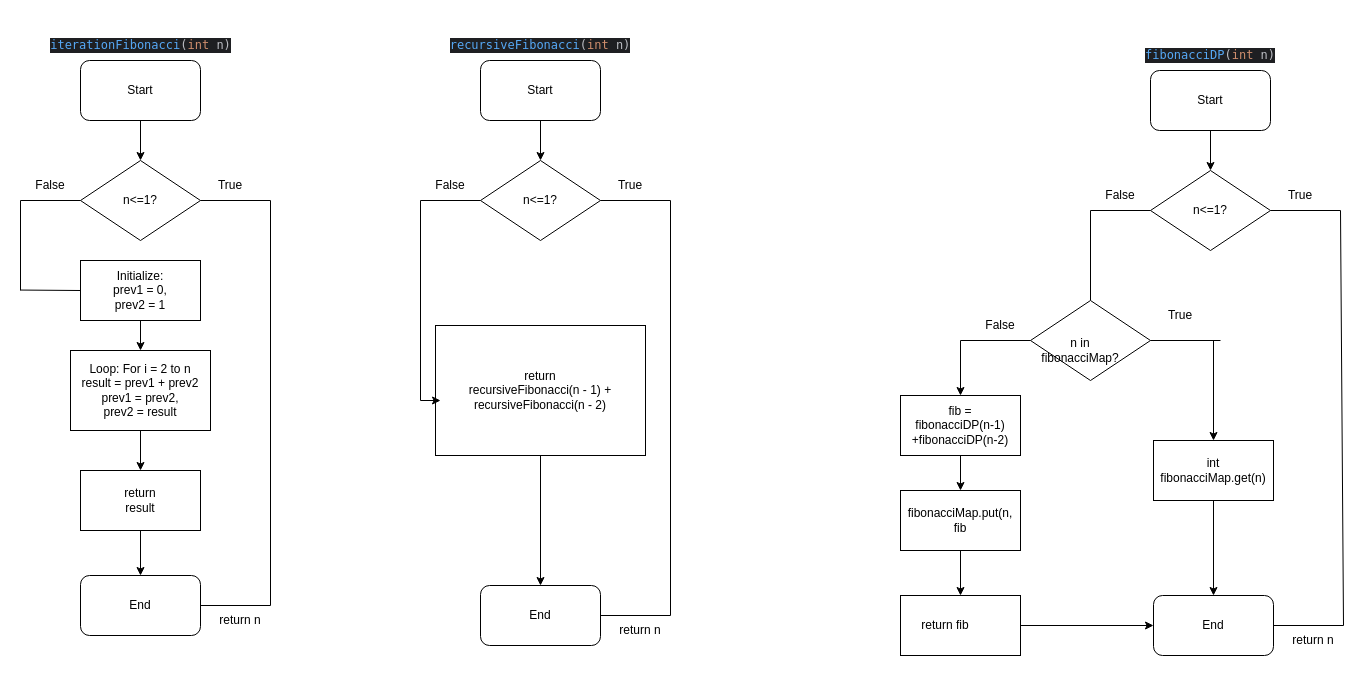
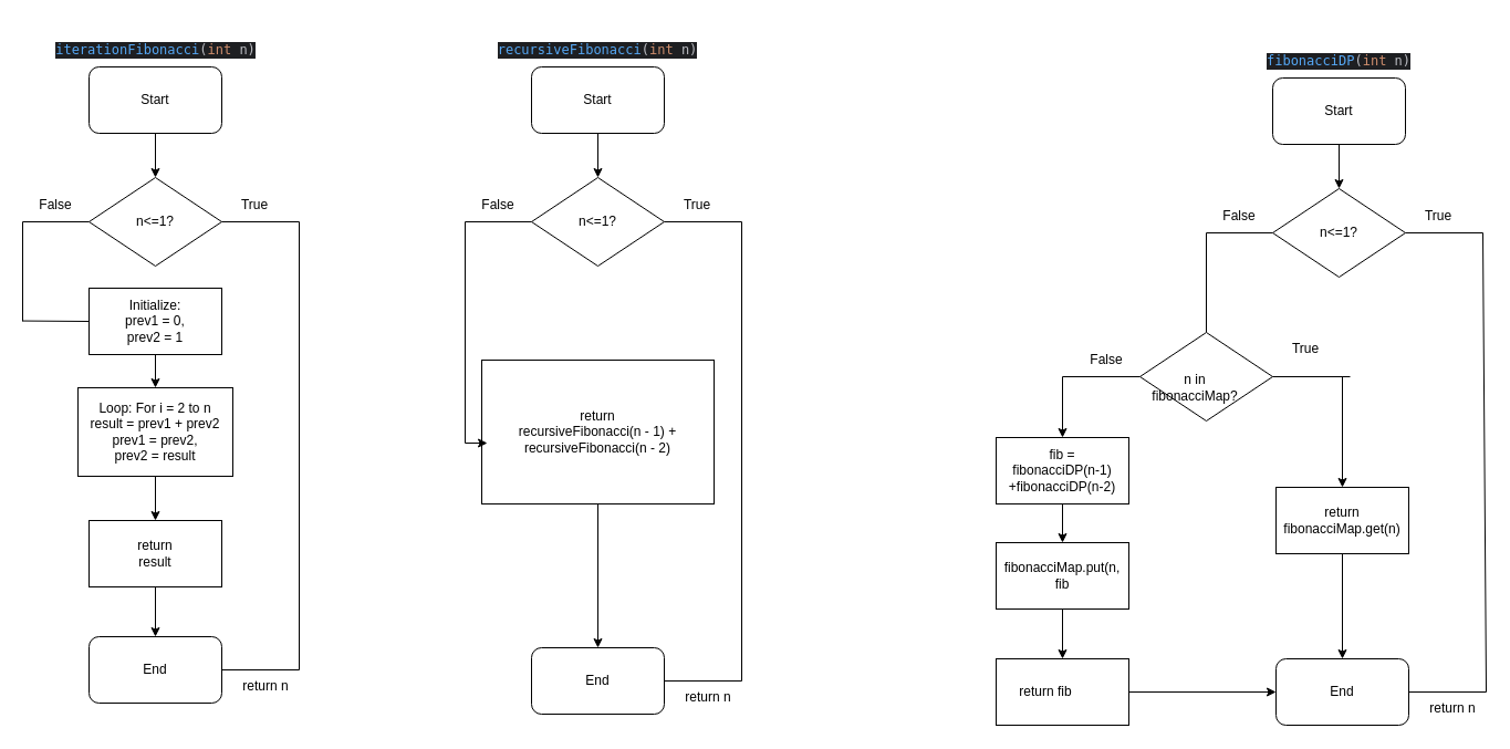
- <mxCell id="68" value="int&lt;div&gt;fibonacciMap.get(n)&lt;br&gt;&lt;/div&gt;" style="text;html=1;align=center;verticalAlign=middle;whiteSpace=wrap;rounded=0;" vertex="1" parent="1"><mxGeometry x="1183" y="455" width="60" height="30" as="geometry" /></mxCell>
+ <mxCell id="68" value="return&lt;div&gt;fibonacciMap.get(n)&lt;br&gt;&lt;/div&gt;" style="text;html=1;align=center;verticalAlign=middle;whiteSpace=wrap;rounded=0;" vertex="1" parent="1"><mxGeometry x="1183" y="455" width="60" height="30" as="geometry" /></mxCell>
